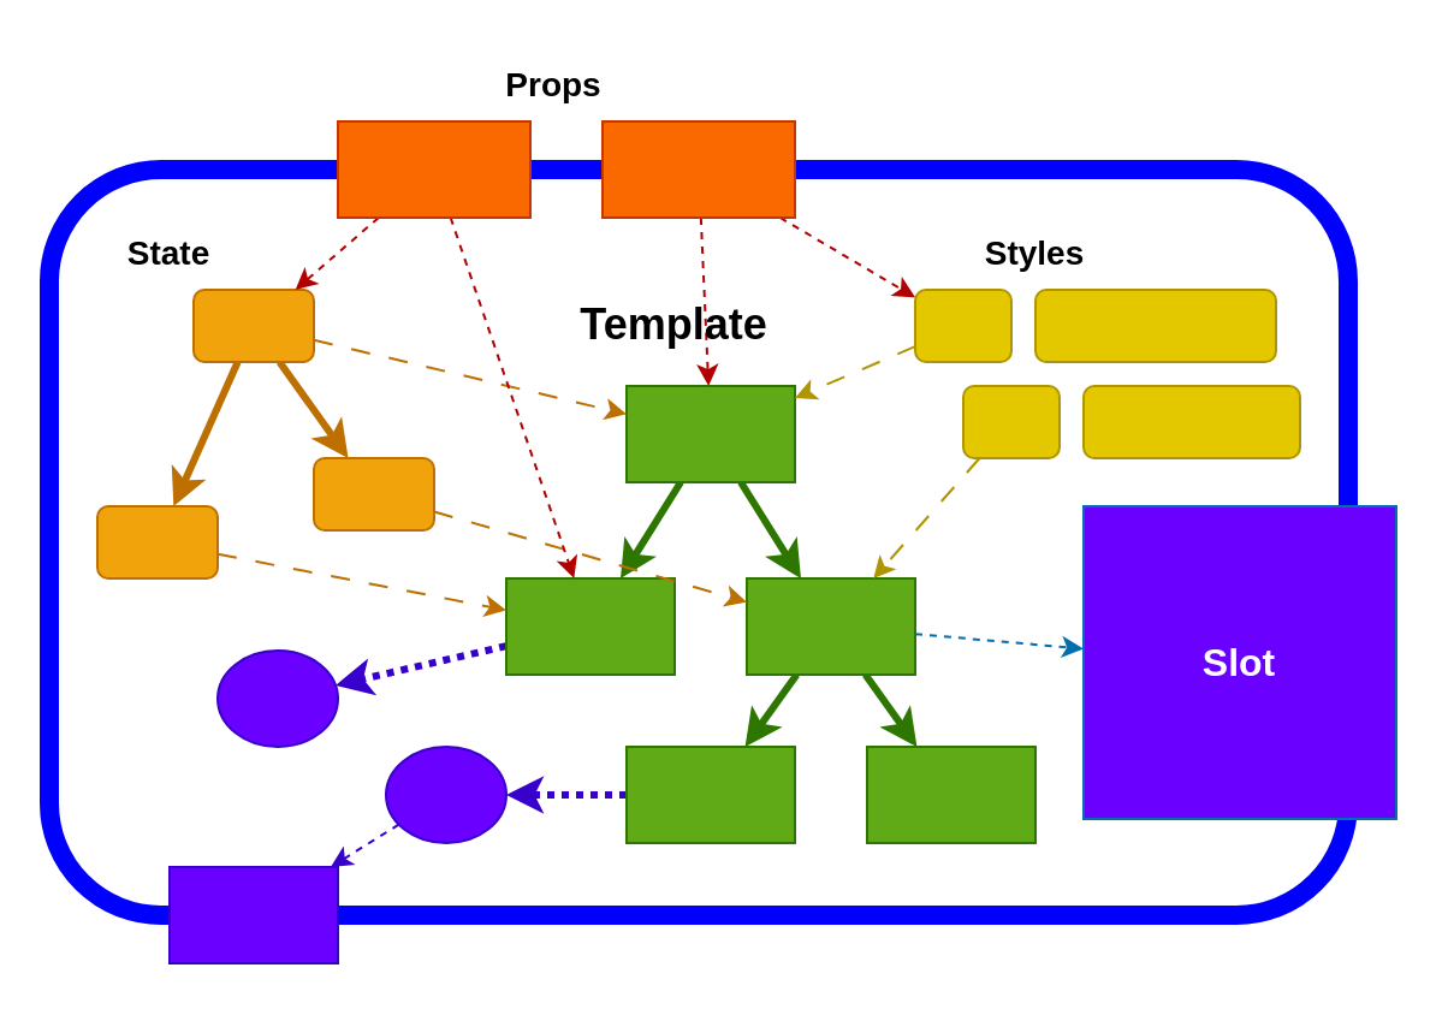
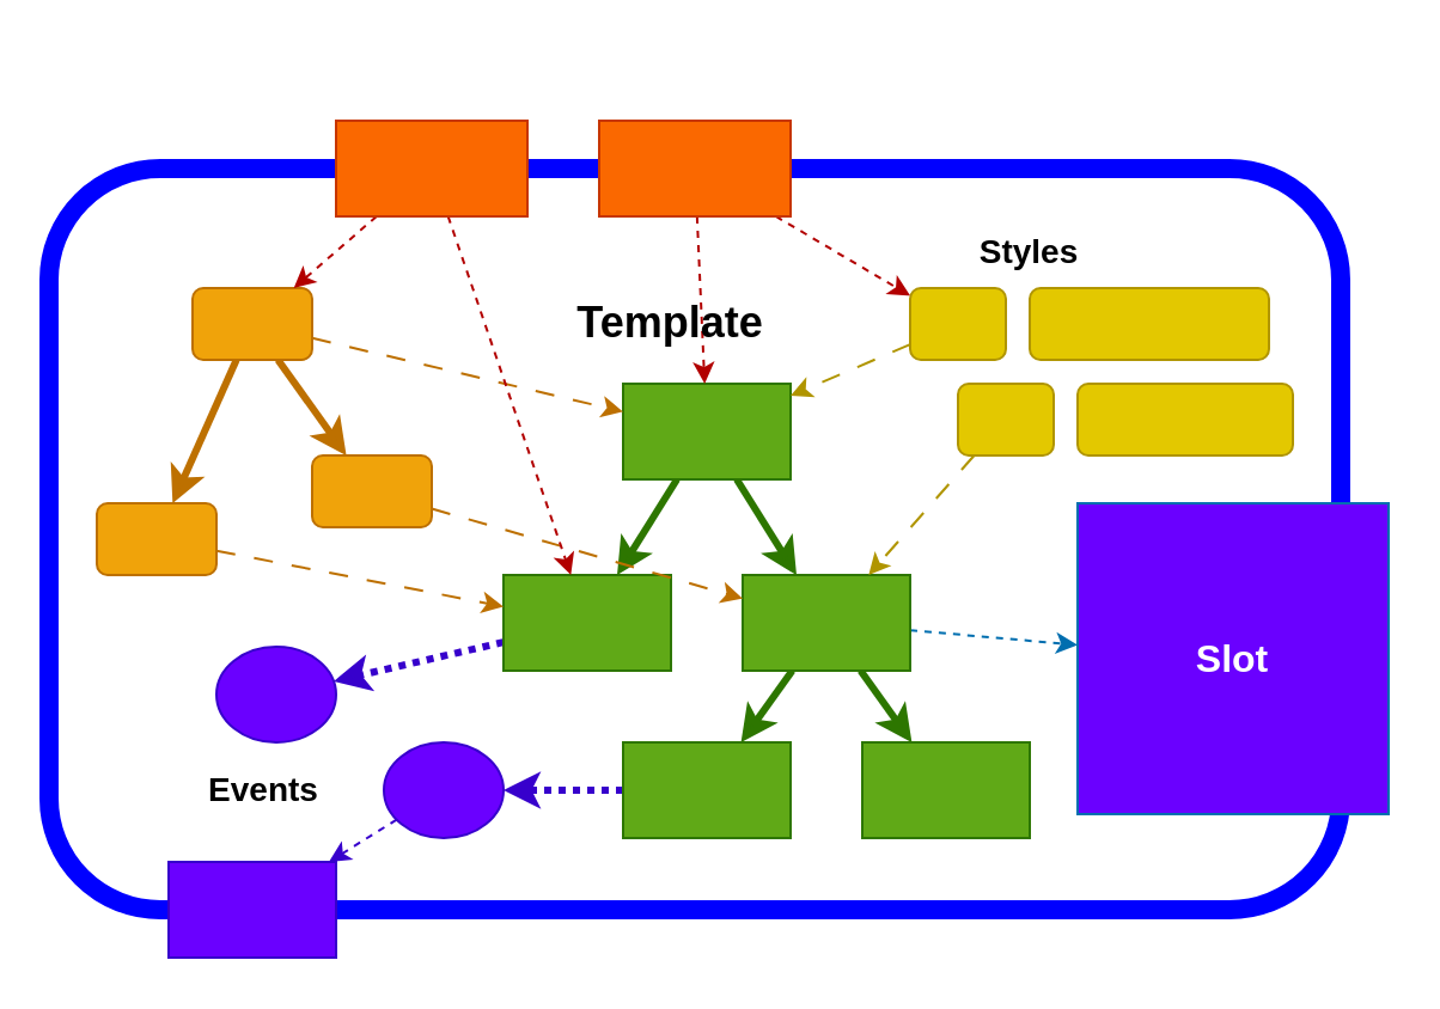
- <mxCell id="39" value="Props" style="text;html=1;strokeColor=none;fillColor=none;align=center;verticalAlign=middle;whiteSpace=wrap;rounded=0;fontSize=14;fontStyle=1" vertex="1" parent="1"><mxGeometry x="200" y="20" width="60" height="30" as="geometry" /></mxCell>
- <mxCell id="40" value="State" style="text;html=1;strokeColor=none;fillColor=none;align=center;verticalAlign=middle;whiteSpace=wrap;rounded=0;fontStyle=1;fontSize=14;" vertex="1" parent="1"><mxGeometry x="40" y="90" width="60" height="30" as="geometry" /></mxCell>
+ <mxCell id="41" value="Events" style="text;html=1;strokeColor=none;fillColor=none;align=center;verticalAlign=middle;whiteSpace=wrap;rounded=0;fontSize=14;fontStyle=1" vertex="1" parent="1"><mxGeometry x="80" y="315" width="60" height="30" as="geometry" /></mxCell>
